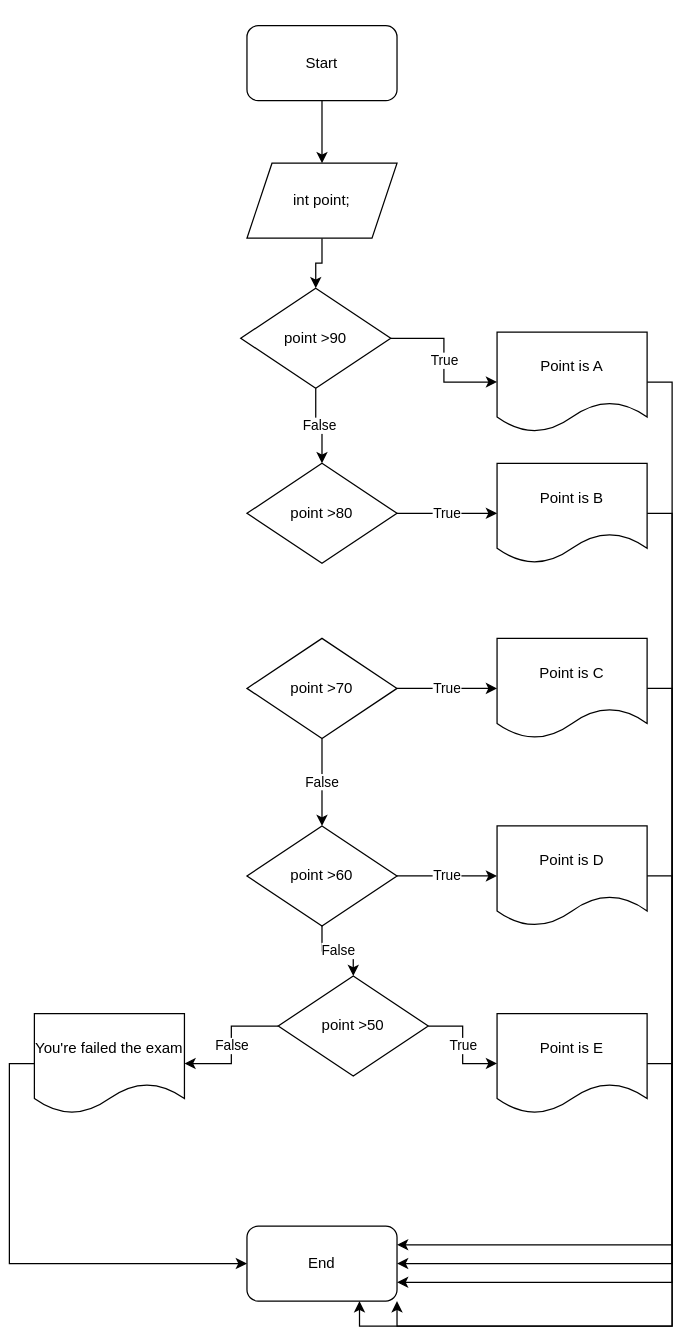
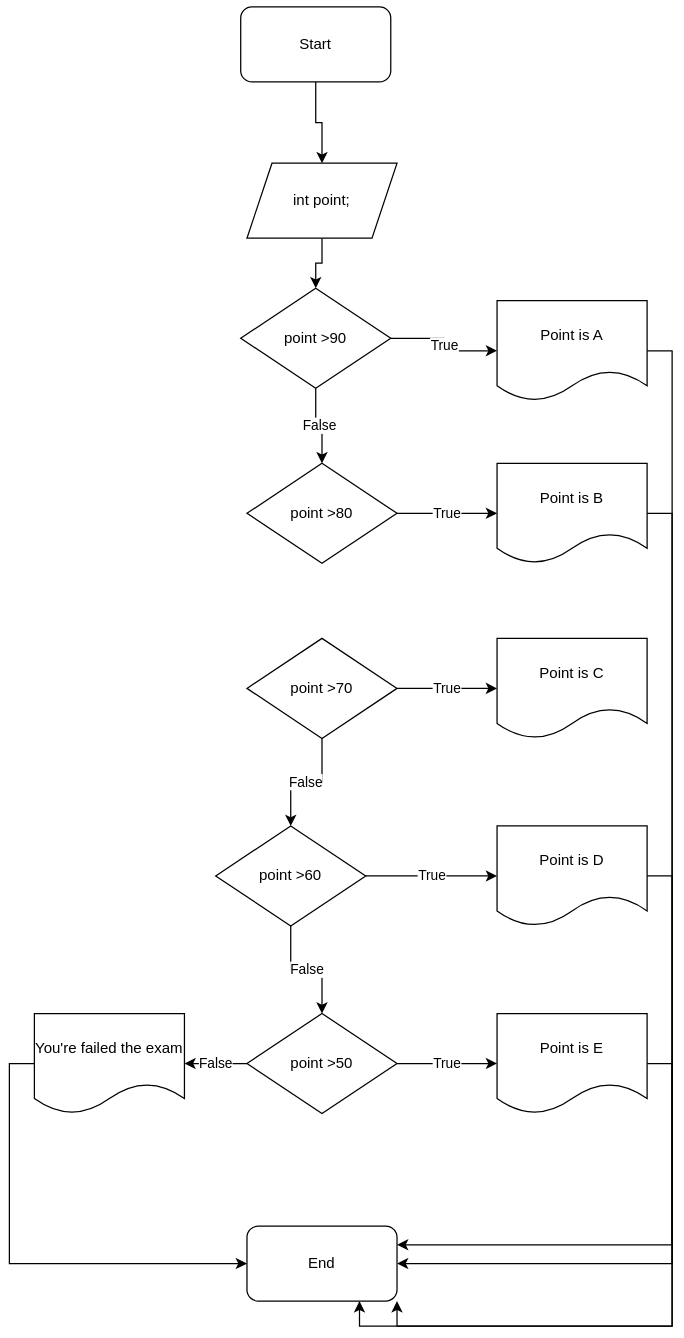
- <mxCell id="3" value="Start" style="rounded=1;whiteSpace=wrap;html=1;" vertex="1" parent="1"><mxGeometry x="190" y="20" width="120" height="60" as="geometry" /></mxCell>
+ <mxCell id="3" value="Start" style="rounded=1;whiteSpace=wrap;html=1;" vertex="1" parent="1"><mxGeometry x="185" y="5" width="120" height="60" as="geometry" /></mxCell>
- <mxCell id="10" value="Point is A" style="shape=document;whiteSpace=wrap;html=1;boundedLbl=1;" vertex="1" parent="1"><mxGeometry x="390" y="265" width="120" height="80" as="geometry" /></mxCell>
+ <mxCell id="10" value="Point is A" style="shape=document;whiteSpace=wrap;html=1;boundedLbl=1;" vertex="1" parent="1"><mxGeometry x="390" y="240" width="120" height="80" as="geometry" /></mxCell>
- <mxCell id="22" value="point &amp;gt;60" style="rhombus;whiteSpace=wrap;html=1;" vertex="1" parent="1"><mxGeometry x="190" y="660" width="120" height="80" as="geometry" /></mxCell>
+ <mxCell id="22" value="point &amp;gt;60" style="rhombus;whiteSpace=wrap;html=1;" vertex="1" parent="1"><mxGeometry x="165" y="660" width="120" height="80" as="geometry" /></mxCell>
- <mxCell id="27" value="point &amp;gt;50" style="rhombus;whiteSpace=wrap;html=1;" vertex="1" parent="1"><mxGeometry x="215" y="780" width="120" height="80" as="geometry" /></mxCell>
+ <mxCell id="27" value="point &amp;gt;50" style="rhombus;whiteSpace=wrap;html=1;" vertex="1" parent="1"><mxGeometry x="190" y="810" width="120" height="80" as="geometry" /></mxCell>
- <mxCell id="18" style="edgeStyle=orthogonalEdgeStyle;rounded=0;orthogonalLoop=1;jettySize=auto;html=1;exitX=1;exitY=0.5;exitDx=0;exitDy=0;entryX=1;entryY=0.75;entryDx=0;entryDy=0;" edge="1" parent="1" source="19" target="32"><mxGeometry relative="1" as="geometry" /></mxCell>
